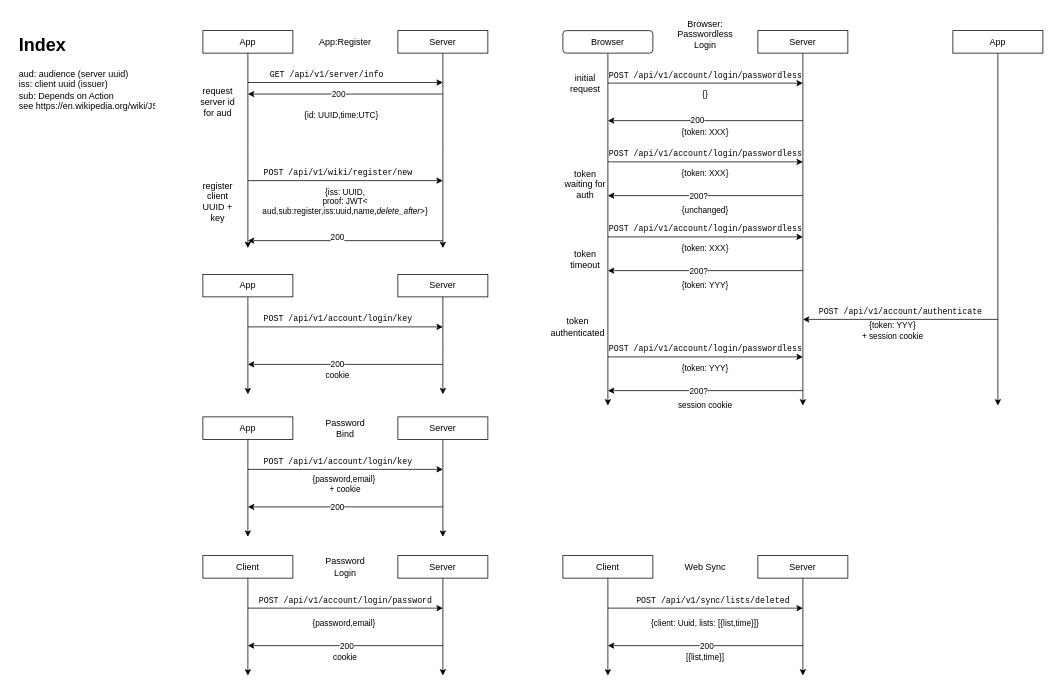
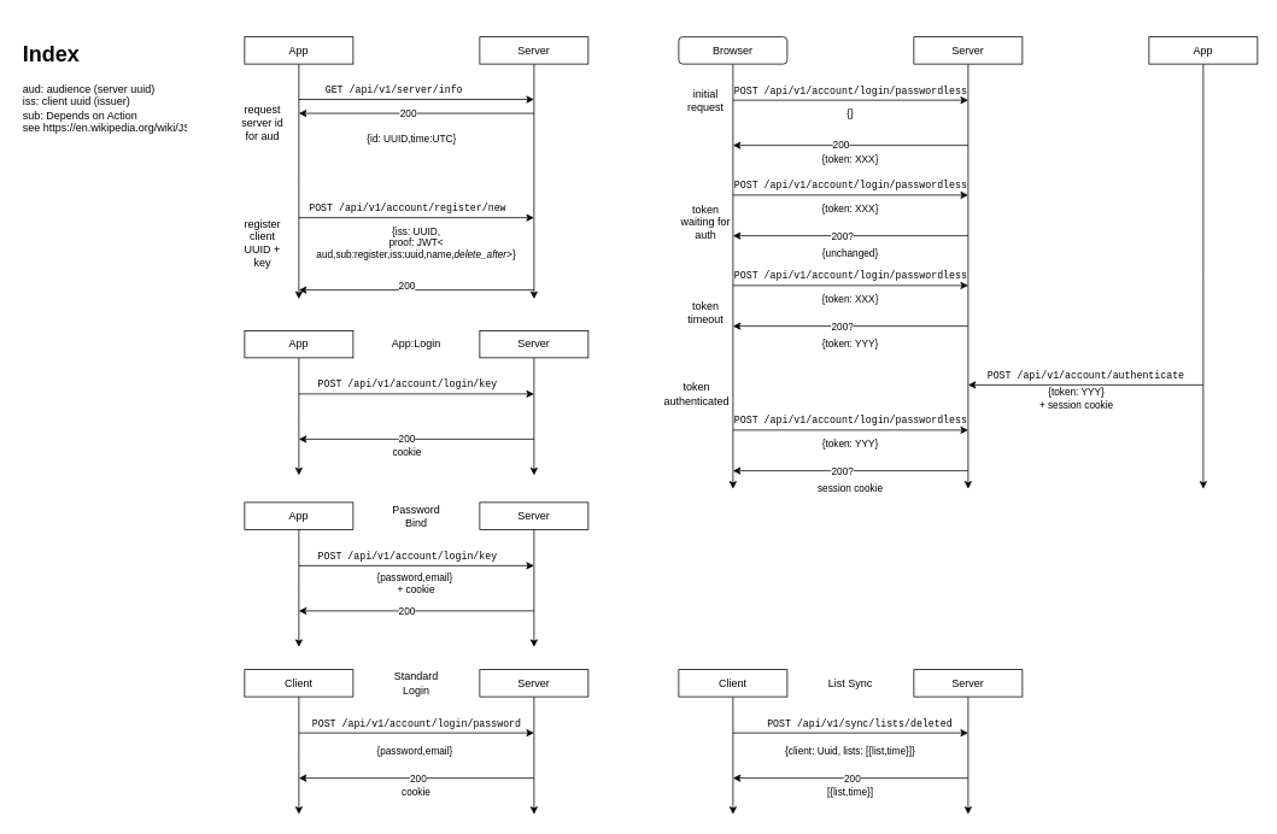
- <mxCell id="30" value="Browser: Passwordless Login" style="text;html=1;strokeColor=none;fillColor=none;align=center;verticalAlign=middle;whiteSpace=wrap;rounded=0;" parent="1" vertex="1"><mxGeometry x="910" y="20" width="60" height="50" as="geometry" /></mxCell>
- <mxCell id="19" value="App:Register" style="text;html=1;strokeColor=none;fillColor=none;align=center;verticalAlign=middle;whiteSpace=wrap;rounded=0;" parent="1" vertex="1"><mxGeometry x="430" y="40" width="60" height="30" as="geometry" /></mxCell>
- <mxCell id="7" value="&lt;div style=&quot;font-family: &amp;#34;fira code&amp;#34; , &amp;#34;consolas&amp;#34; , &amp;#34;courier new&amp;#34; , monospace , &amp;#34;consolas&amp;#34; , &amp;#34;courier new&amp;#34; , monospace ; line-height: 19px&quot;&gt;&lt;font style=&quot;font-size: 11px ; background-color: rgb(255 , 255 , 255)&quot;&gt;POST /api/v1/wiki/register/new&lt;/font&gt;&lt;/div&gt;" style="text;html=1;align=center;verticalAlign=middle;resizable=0;points=[];autosize=1;strokeColor=none;fillColor=none;" parent="1" vertex="1"><mxGeometry x="330" y="215" width="240" height="30" as="geometry" /></mxCell>
+ <mxCell id="7" value="&lt;div style=&quot;font-family: &amp;#34;fira code&amp;#34; , &amp;#34;consolas&amp;#34; , &amp;#34;courier new&amp;#34; , monospace , &amp;#34;consolas&amp;#34; , &amp;#34;courier new&amp;#34; , monospace ; line-height: 19px&quot;&gt;&lt;font style=&quot;font-size: 11px ; background-color: rgb(255 , 255 , 255)&quot;&gt;POST /api/v1/account/register/new&lt;/font&gt;&lt;/div&gt;" style="text;html=1;align=center;verticalAlign=middle;resizable=0;points=[];autosize=1;strokeColor=none;fillColor=none;" parent="1" vertex="1"><mxGeometry x="330" y="215" width="240" height="30" as="geometry" /></mxCell>
+ <mxCell id="20" value="App:Login" style="text;html=1;strokeColor=none;fillColor=none;align=center;verticalAlign=middle;whiteSpace=wrap;rounded=0;" parent="1" vertex="1"><mxGeometry x="430" y="365" width="60" height="30" as="geometry" /></mxCell>
- <mxCell id="41" value="Password Login" style="text;html=1;strokeColor=none;fillColor=none;align=center;verticalAlign=middle;whiteSpace=wrap;rounded=0;" parent="1" vertex="1"><mxGeometry x="430" y="740" width="60" height="30" as="geometry" /></mxCell>
+ <mxCell id="41" value="Standard Login" style="text;html=1;strokeColor=none;fillColor=none;align=center;verticalAlign=middle;whiteSpace=wrap;rounded=0;" parent="1" vertex="1"><mxGeometry x="430" y="740" width="60" height="30" as="geometry" /></mxCell>
- <mxCell id="97" value="Web Sync" style="text;html=1;strokeColor=none;fillColor=none;align=center;verticalAlign=middle;whiteSpace=wrap;rounded=0;" vertex="1" parent="1"><mxGeometry x="910" y="740" width="60" height="30" as="geometry" /></mxCell>
+ <mxCell id="97" value="List Sync" style="text;html=1;strokeColor=none;fillColor=none;align=center;verticalAlign=middle;whiteSpace=wrap;rounded=0;" vertex="1" parent="1"><mxGeometry x="910" y="740" width="60" height="30" as="geometry" /></mxCell>
